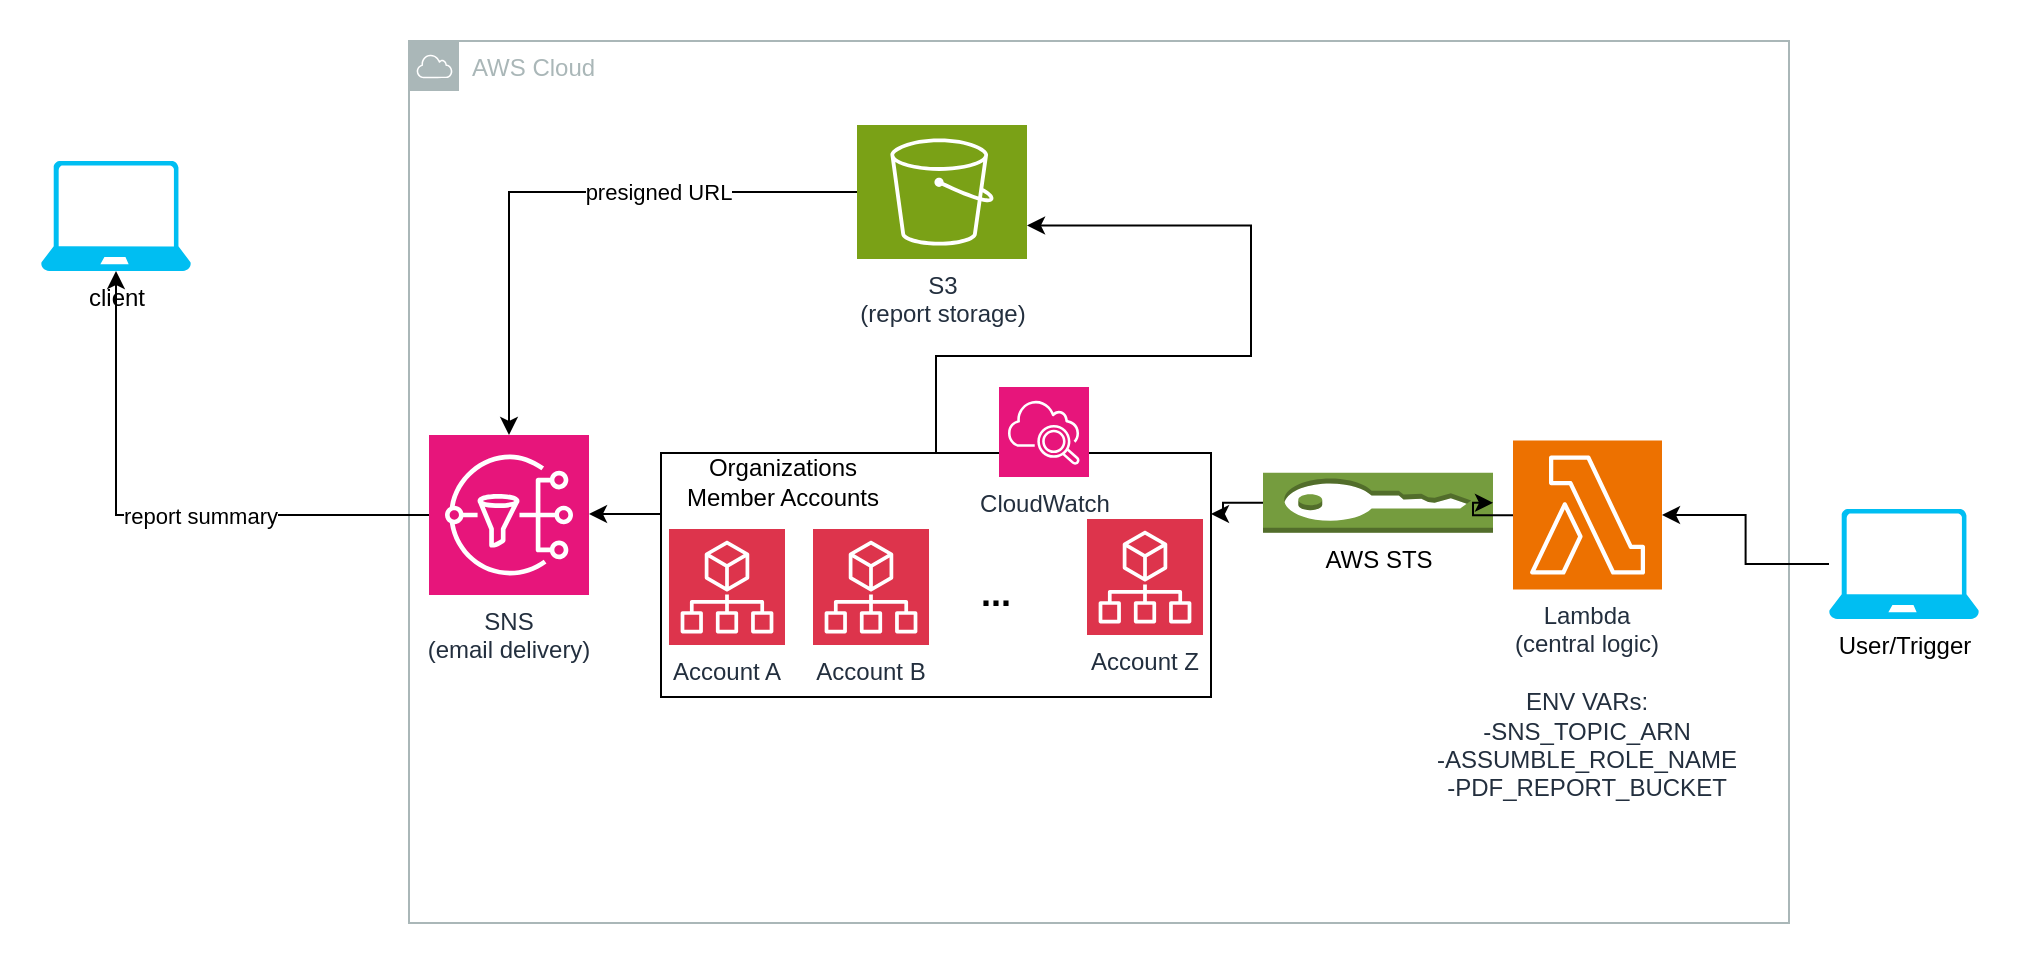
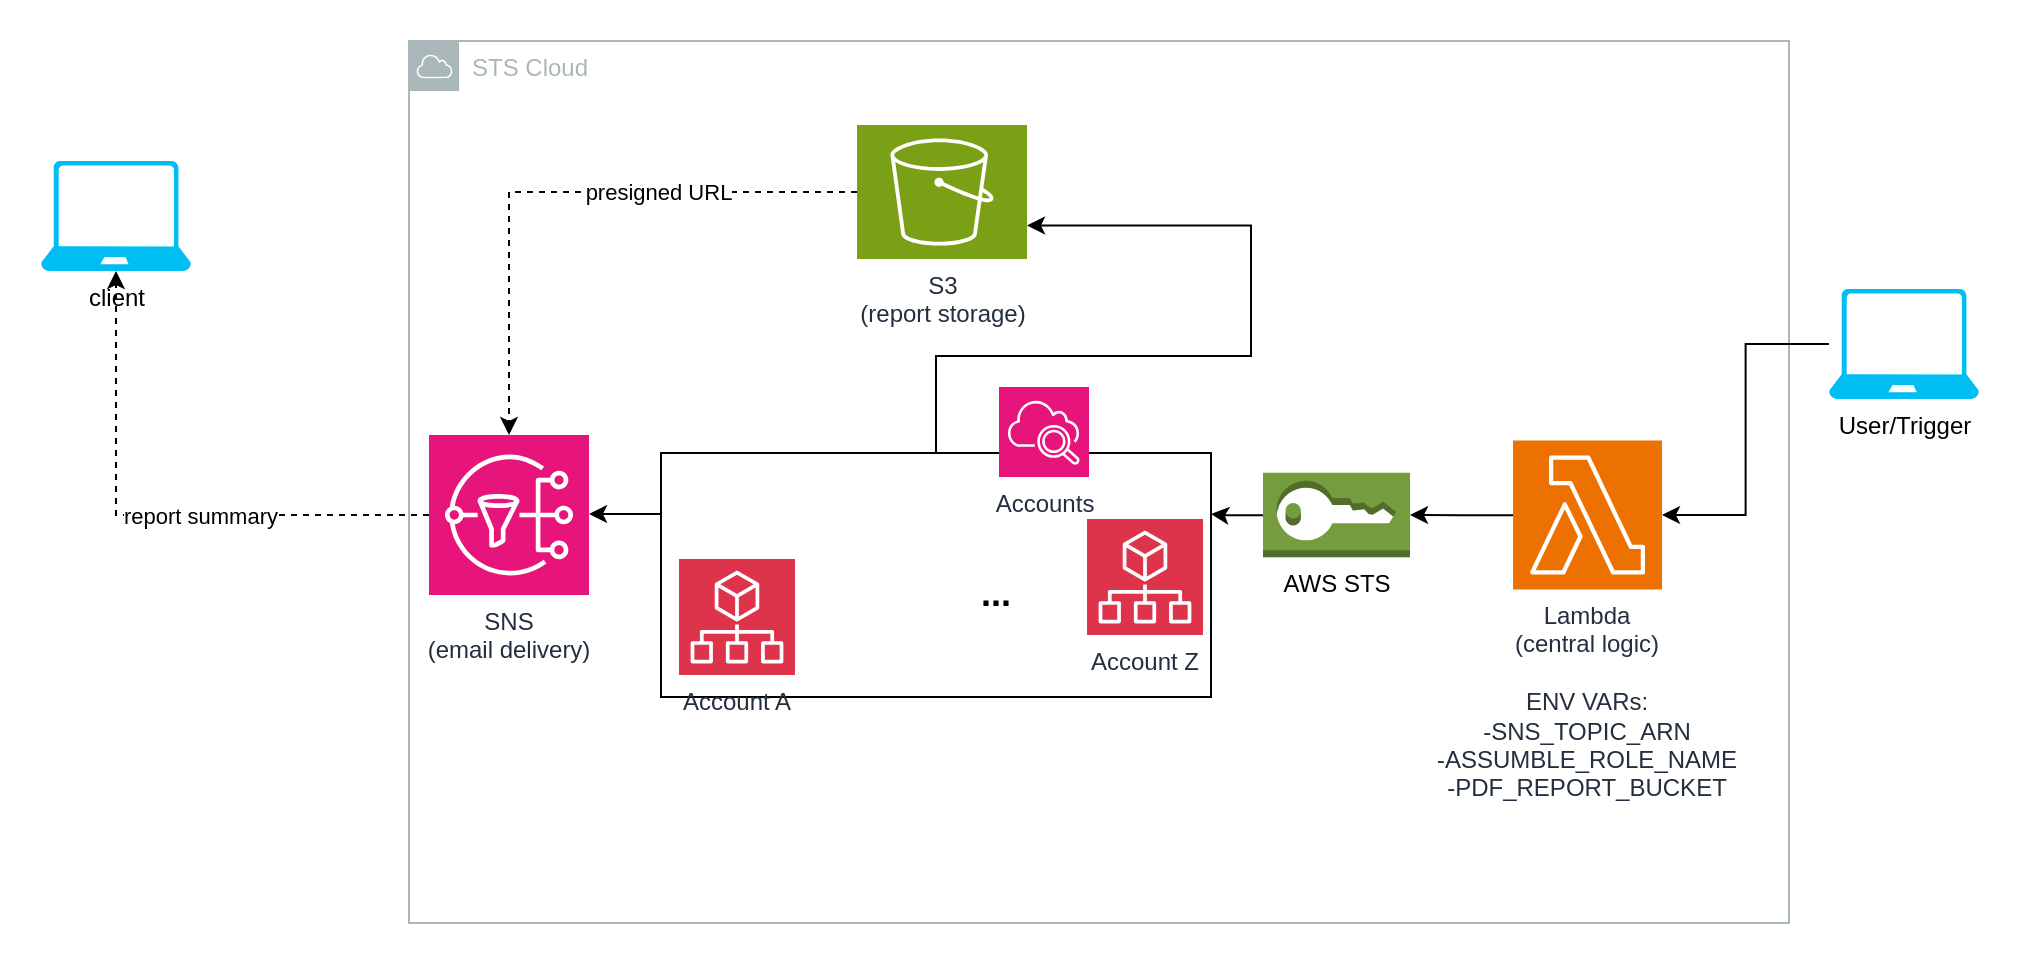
- <mxCell id="2" value="AWS Cloud" style="sketch=0;outlineConnect=0;gradientColor=none;html=1;whiteSpace=wrap;fontSize=12;fontStyle=0;shape=mxgraph.aws4.group;grIcon=mxgraph.aws4.group_aws_cloud;strokeColor=#AAB7B8;fillColor=none;verticalAlign=top;align=left;spacingLeft=30;fontColor=#AAB7B8;dashed=0;" vertex="1" parent="1"><mxGeometry x="204" y="20" width="690" height="441" as="geometry" /></mxCell>
+ <mxCell id="2" value="STS Cloud" style="sketch=0;outlineConnect=0;gradientColor=none;html=1;whiteSpace=wrap;fontSize=12;fontStyle=0;shape=mxgraph.aws4.group;grIcon=mxgraph.aws4.group_aws_cloud;strokeColor=#AAB7B8;fillColor=none;verticalAlign=top;align=left;spacingLeft=30;fontColor=#AAB7B8;dashed=0;" vertex="1" parent="1"><mxGeometry x="204" y="20" width="690" height="441" as="geometry" /></mxCell>
- <mxCell id="8" style="edgeStyle=orthogonalEdgeStyle;rounded=0;orthogonalLoop=1;jettySize=auto;html=1;" edge="1" parent="1" source="10" target="4"><mxGeometry relative="1" as="geometry" /></mxCell>
+ <mxCell id="8" style="edgeStyle=orthogonalEdgeStyle;rounded=0;orthogonalLoop=1;jettySize=auto;html=1;dashed=1;" edge="1" parent="1" source="10" target="4"><mxGeometry relative="1" as="geometry" /></mxCell>
- <mxCell id="6" style="edgeStyle=orthogonalEdgeStyle;rounded=0;orthogonalLoop=1;jettySize=auto;html=1;entryX=0.5;entryY=1;entryDx=0;entryDy=0;entryPerimeter=0;" edge="1" parent="1" source="4" target="5"><mxGeometry relative="1" as="geometry" /></mxCell>
+ <mxCell id="6" style="edgeStyle=orthogonalEdgeStyle;rounded=0;orthogonalLoop=1;jettySize=auto;html=1;entryX=0.5;entryY=1;entryDx=0;entryDy=0;entryPerimeter=0;dashed=1;" edge="1" parent="1" source="4" target="5"><mxGeometry relative="1" as="geometry" /></mxCell>
- <mxCell id="13" value="Organizations Member Accounts" style="text;html=1;align=center;verticalAlign=middle;whiteSpace=wrap;rounded=0;" vertex="1" parent="1"><mxGeometry x="334" y="226" width="115" height="30" as="geometry" /></mxCell>
- <mxCell id="19" value="AWS STS" style="outlineConnect=0;dashed=0;verticalLabelPosition=bottom;verticalAlign=top;align=center;html=1;shape=mxgraph.aws3.sts;fillColor=#759C3E;gradientColor=none;" vertex="1" parent="1"><mxGeometry x="631" y="235.88" width="115" height="30" as="geometry" /></mxCell>
+ <mxCell id="19" value="AWS STS" style="outlineConnect=0;dashed=0;verticalLabelPosition=bottom;verticalAlign=top;align=center;html=1;shape=mxgraph.aws3.sts;fillColor=#759C3E;gradientColor=none;" vertex="1" parent="1"><mxGeometry x="631" y="235.88" width="73.5" height="42.25" as="geometry" /></mxCell>
- <mxCell id="17" value="CloudWatch" style="sketch=0;points=[[0,0,0],[0.25,0,0],[0.5,0,0],[0.75,0,0],[1,0,0],[0,1,0],[0.25,1,0],[0.5,1,0],[0.75,1,0],[1,1,0],[0,0.25,0],[0,0.5,0],[0,0.75,0],[1,0.25,0],[1,0.5,0],[1,0.75,0]];points=[[0,0,0],[0.25,0,0],[0.5,0,0],[0.75,0,0],[1,0,0],[0,1,0],[0.25,1,0],[0.5,1,0],[0.75,1,0],[1,1,0],[0,0.25,0],[0,0.5,0],[0,0.75,0],[1,0.25,0],[1,0.5,0],[1,0.75,0]];outlineConnect=0;fontColor=#232F3E;fillColor=#E7157B;strokeColor=#ffffff;dashed=0;verticalLabelPosition=bottom;verticalAlign=top;align=center;html=1;fontSize=12;fontStyle=0;aspect=fixed;shape=mxgraph.aws4.resourceIcon;resIcon=mxgraph.aws4.cloudwatch_2;" vertex="1" parent="1"><mxGeometry x="499" y="193" width="45" height="45" as="geometry" /></mxCell>
+ <mxCell id="17" value="Accounts" style="sketch=0;points=[[0,0,0],[0.25,0,0],[0.5,0,0],[0.75,0,0],[1,0,0],[0,1,0],[0.25,1,0],[0.5,1,0],[0.75,1,0],[1,1,0],[0,0.25,0],[0,0.5,0],[0,0.75,0],[1,0.25,0],[1,0.5,0],[1,0.75,0]];points=[[0,0,0],[0.25,0,0],[0.5,0,0],[0.75,0,0],[1,0,0],[0,1,0],[0.25,1,0],[0.5,1,0],[0.75,1,0],[1,1,0],[0,0.25,0],[0,0.5,0],[0,0.75,0],[1,0.25,0],[1,0.5,0],[1,0.75,0]];outlineConnect=0;fontColor=#232F3E;fillColor=#E7157B;strokeColor=#ffffff;dashed=0;verticalLabelPosition=bottom;verticalAlign=top;align=center;html=1;fontSize=12;fontStyle=0;aspect=fixed;shape=mxgraph.aws4.resourceIcon;resIcon=mxgraph.aws4.cloudwatch_2;" vertex="1" parent="1"><mxGeometry x="499" y="193" width="45" height="45" as="geometry" /></mxCell>
- <mxCell id="20" value="User/Trigger" style="verticalLabelPosition=bottom;html=1;verticalAlign=top;align=center;strokeColor=none;fillColor=#00BEF2;shape=mxgraph.azure.laptop;pointerEvents=1;" vertex="1" parent="1"><mxGeometry x="914" y="254" width="75" height="55" as="geometry" /></mxCell>
+ <mxCell id="20" value="User/Trigger" style="verticalLabelPosition=bottom;html=1;verticalAlign=top;align=center;strokeColor=none;fillColor=#00BEF2;shape=mxgraph.azure.laptop;pointerEvents=1;" vertex="1" parent="1"><mxGeometry x="914" y="144" width="75" height="55" as="geometry" /></mxCell>
- <mxCell id="12" value="Account A" style="sketch=0;points=[[0,0,0],[0.25,0,0],[0.5,0,0],[0.75,0,0],[1,0,0],[0,1,0],[0.25,1,0],[0.5,1,0],[0.75,1,0],[1,1,0],[0,0.25,0],[0,0.5,0],[0,0.75,0],[1,0.25,0],[1,0.5,0],[1,0.75,0]];outlineConnect=0;fontColor=#232F3E;fillColor=#DD344C;strokeColor=#ffffff;dashed=0;verticalLabelPosition=bottom;verticalAlign=top;align=center;html=1;fontSize=12;fontStyle=0;aspect=fixed;shape=mxgraph.aws4.resourceIcon;resIcon=mxgraph.aws4.organizations;" vertex="1" parent="1"><mxGeometry x="334" y="264" width="58" height="58" as="geometry" /></mxCell>
+ <mxCell id="12" value="Account A" style="sketch=0;points=[[0,0,0],[0.25,0,0],[0.5,0,0],[0.75,0,0],[1,0,0],[0,1,0],[0.25,1,0],[0.5,1,0],[0.75,1,0],[1,1,0],[0,0.25,0],[0,0.5,0],[0,0.75,0],[1,0.25,0],[1,0.5,0],[1,0.75,0]];outlineConnect=0;fontColor=#232F3E;fillColor=#DD344C;strokeColor=#ffffff;dashed=0;verticalLabelPosition=bottom;verticalAlign=top;align=center;html=1;fontSize=12;fontStyle=0;aspect=fixed;shape=mxgraph.aws4.resourceIcon;resIcon=mxgraph.aws4.organizations;" vertex="1" parent="1"><mxGeometry x="339" y="279" width="58" height="58" as="geometry" /></mxCell>
- <mxCell id="14" value="Account B" style="sketch=0;points=[[0,0,0],[0.25,0,0],[0.5,0,0],[0.75,0,0],[1,0,0],[0,1,0],[0.25,1,0],[0.5,1,0],[0.75,1,0],[1,1,0],[0,0.25,0],[0,0.5,0],[0,0.75,0],[1,0.25,0],[1,0.5,0],[1,0.75,0]];outlineConnect=0;fontColor=#232F3E;fillColor=#DD344C;strokeColor=#ffffff;dashed=0;verticalLabelPosition=bottom;verticalAlign=top;align=center;html=1;fontSize=12;fontStyle=0;aspect=fixed;shape=mxgraph.aws4.resourceIcon;resIcon=mxgraph.aws4.organizations;" vertex="1" parent="1"><mxGeometry x="406" y="264" width="58" height="58" as="geometry" /></mxCell>
